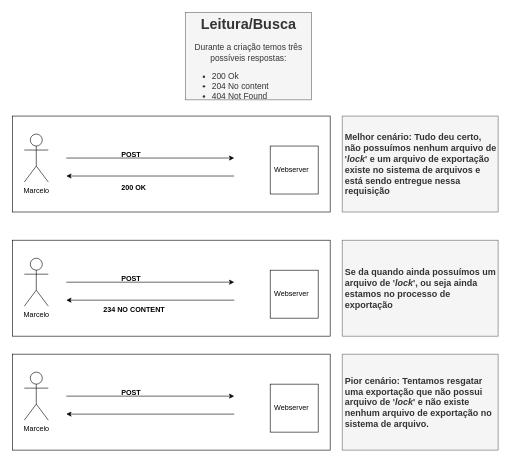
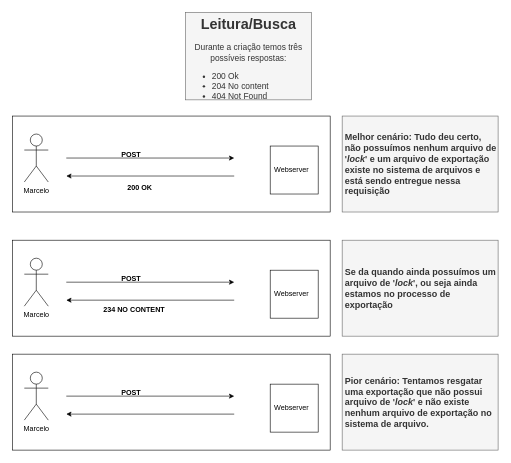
- <mxCell id="9" value="&lt;b&gt;200 OK&lt;/b&gt;" style="text;html=1;resizable=0;points=[];autosize=1;align=left;verticalAlign=top;spacingTop=-4;" parent="1" vertex="1"><mxGeometry x="200" y="303" width="60" height="20" as="geometry" /></mxCell>
+ <mxCell id="9" value="&lt;b&gt;200 OK&lt;/b&gt;" style="text;html=1;resizable=0;points=[];autosize=1;align=left;verticalAlign=top;spacingTop=-4;" parent="1" vertex="1"><mxGeometry x="210" y="303" width="60" height="20" as="geometry" /></mxCell>
